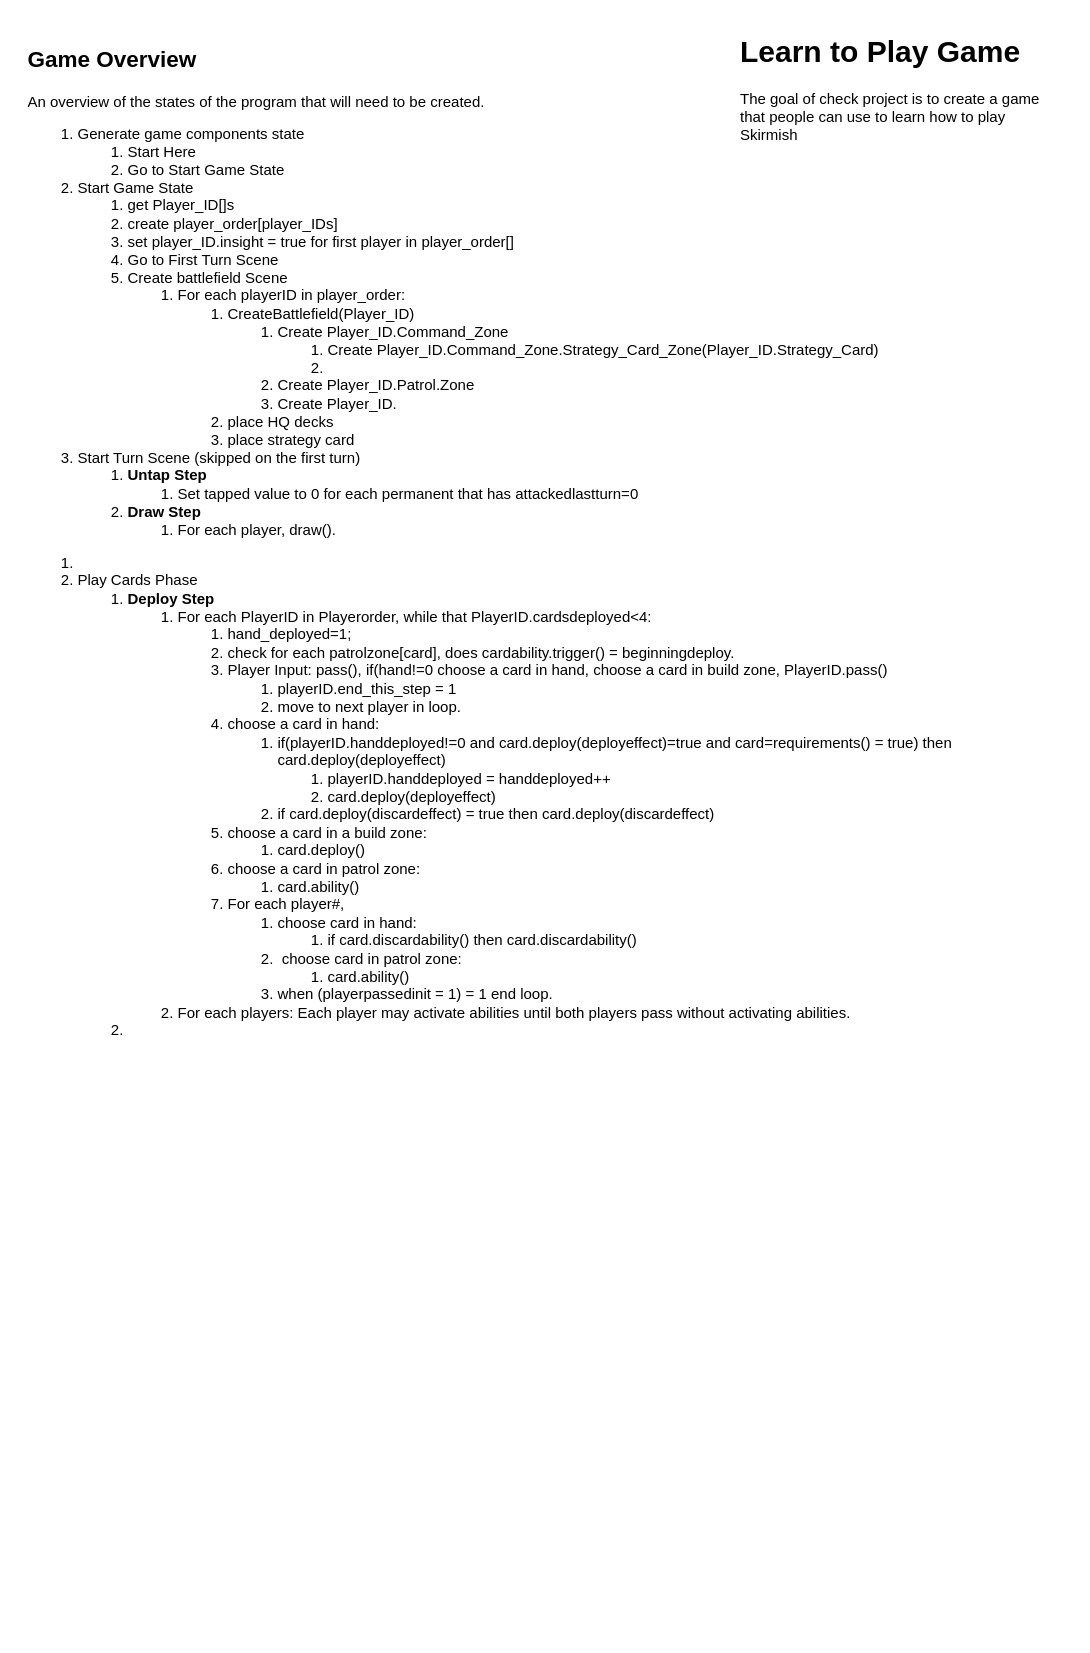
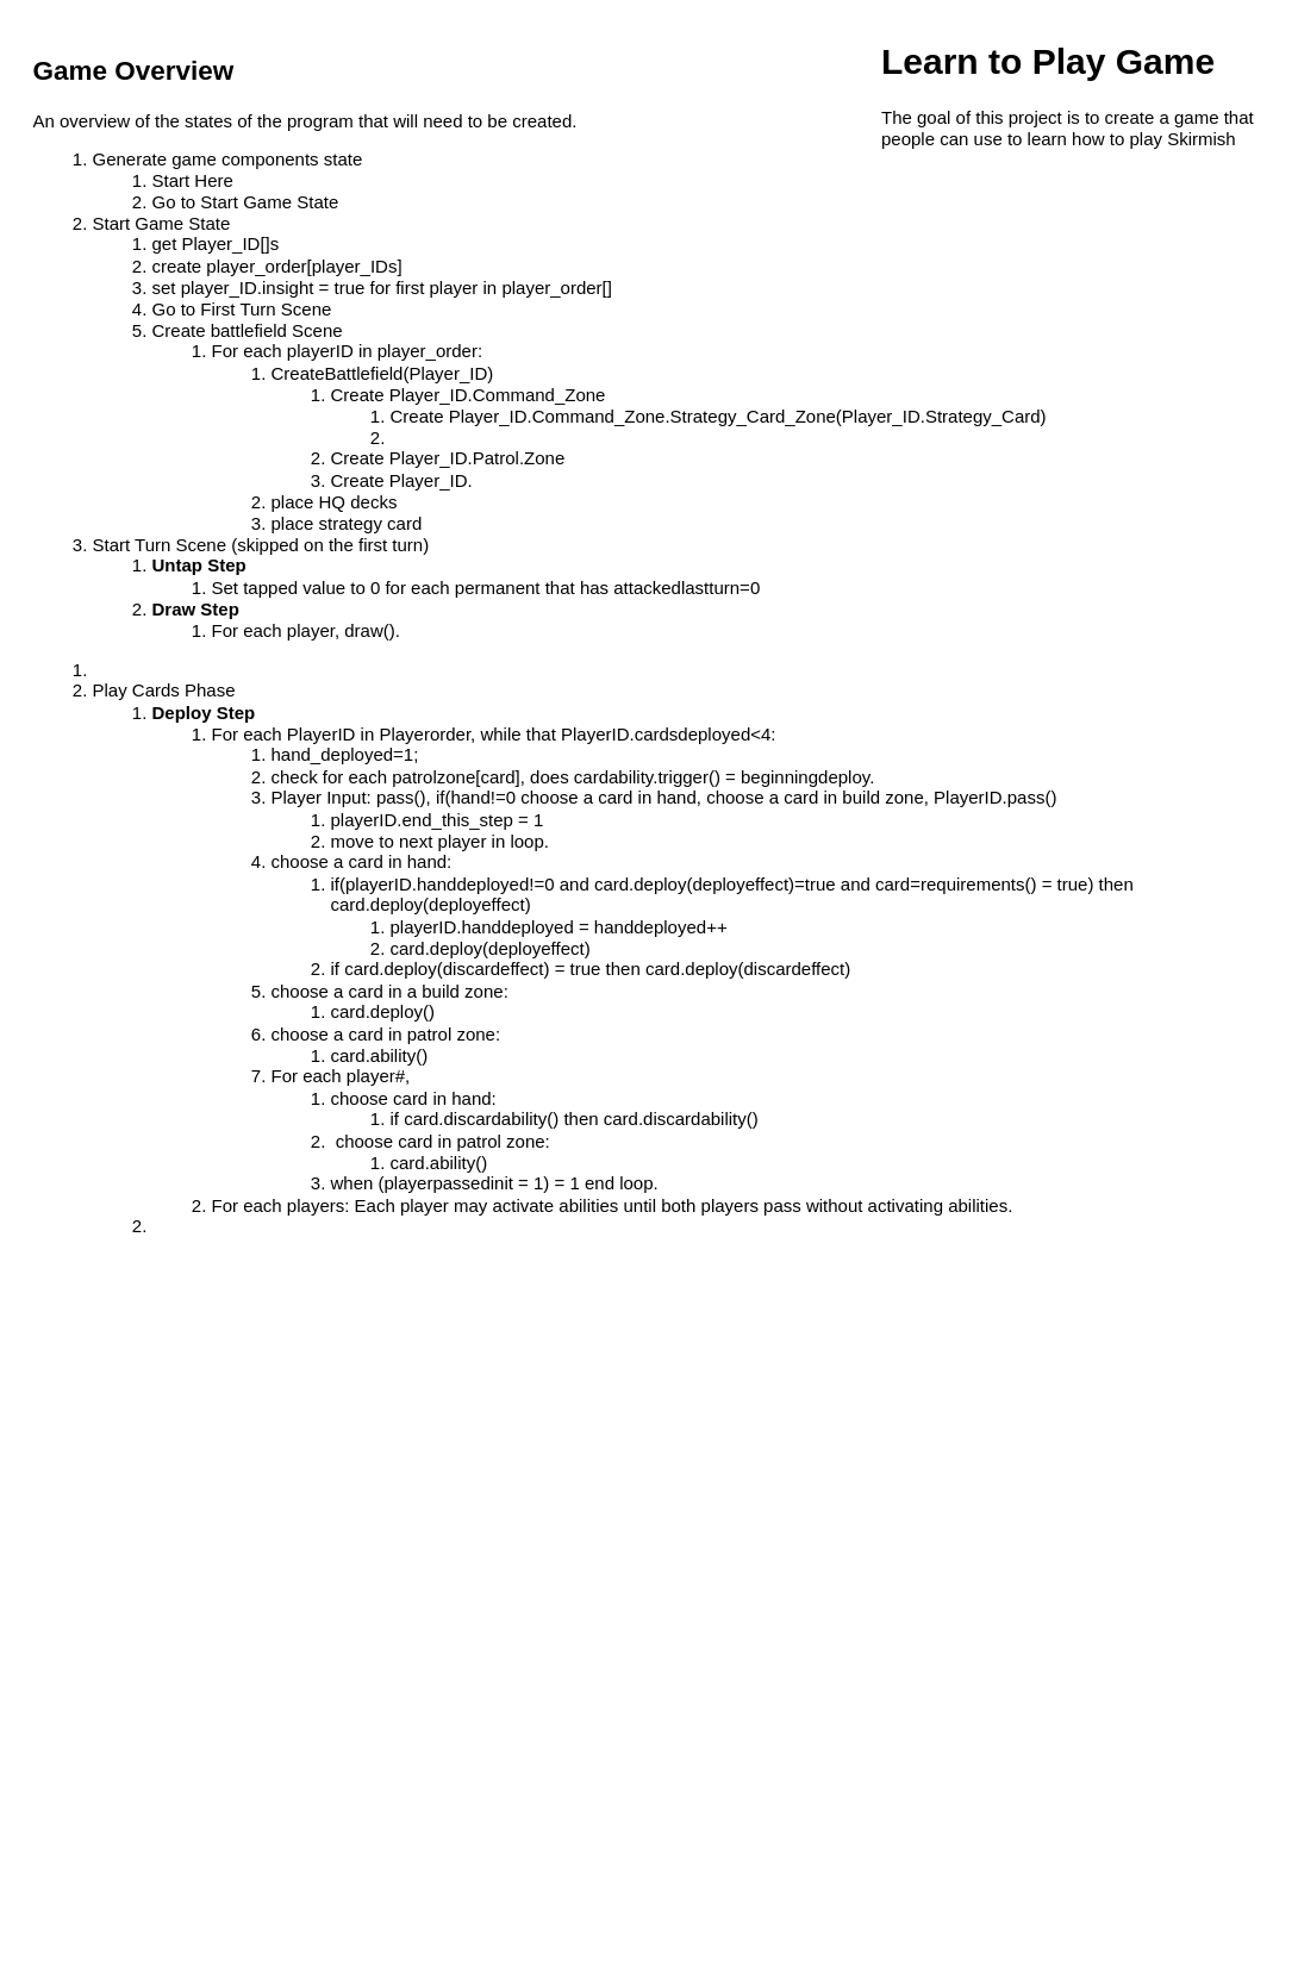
- <mxCell id="2" value="&lt;h1 style=&quot;margin-top: 0px;&quot;&gt;Learn to Play Game&lt;/h1&gt;&lt;p&gt;The goal of check project is to create a game that people can use to learn how to play Skirmish&lt;/p&gt;" style="text;html=1;whiteSpace=wrap;overflow=hidden;rounded=0;" vertex="1" parent="1"><mxGeometry x="590" width="260" height="110" as="geometry" y="20" /></mxCell>
+ <mxCell id="2" value="&lt;h1 style=&quot;margin-top: 0px;&quot;&gt;Learn to Play Game&lt;/h1&gt;&lt;p&gt;The goal of this project is to create a game that people can use to learn how to play Skirmish&lt;/p&gt;" style="text;html=1;whiteSpace=wrap;overflow=hidden;rounded=0;" vertex="1" parent="1"><mxGeometry x="590" width="260" height="110" as="geometry" y="20" /></mxCell>
